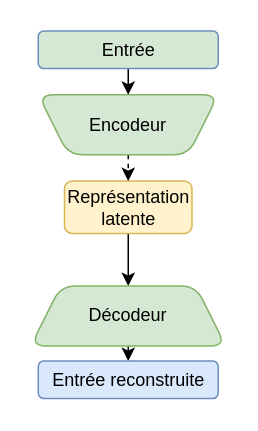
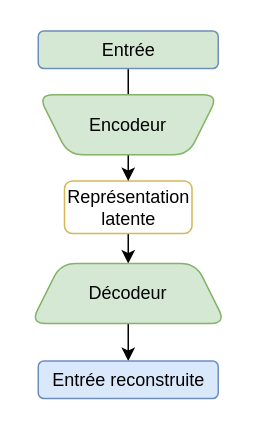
- <mxCell id="2" style="edgeStyle=orthogonalEdgeStyle;rounded=1;orthogonalLoop=1;jettySize=auto;html=1;exitX=0.5;exitY=1;exitDx=0;exitDy=0;entryX=0.5;entryY=0;entryDx=0;entryDy=0;" parent="1" source="3" target="10" edge="1"><mxGeometry relative="1" as="geometry"><mxPoint x="-122.5" y="85" as="sourcePoint" /><mxPoint x="85" y="65" as="targetPoint" /></mxGeometry></mxCell>
+ <mxCell id="2" style="edgeStyle=orthogonalEdgeStyle;rounded=1;orthogonalLoop=1;jettySize=auto;html=1;exitX=0.5;exitY=1;exitDx=0;exitDy=0;entryX=0.5;entryY=0;entryDx=0;entryDy=0;endArrow=none;" parent="1" source="3" target="10" edge="1"><mxGeometry relative="1" as="geometry"><mxPoint x="-122.5" y="85" as="sourcePoint" /><mxPoint x="85" y="65" as="targetPoint" /></mxGeometry></mxCell>
- <mxCell id="9" style="edgeStyle=orthogonalEdgeStyle;rounded=0;orthogonalLoop=1;jettySize=auto;html=1;exitX=0.5;exitY=1;exitDx=0;exitDy=0;entryX=0.5;entryY=0;entryDx=0;entryDy=0;dashed=1;" parent="1" source="10" target="6" edge="1"><mxGeometry relative="1" as="geometry"><mxPoint x="85" y="125" as="sourcePoint" /></mxGeometry></mxCell>
+ <mxCell id="9" style="edgeStyle=orthogonalEdgeStyle;rounded=0;orthogonalLoop=1;jettySize=auto;html=1;exitX=0.5;exitY=1;exitDx=0;exitDy=0;entryX=0.5;entryY=0;entryDx=0;entryDy=0;" parent="1" source="10" target="6" edge="1"><mxGeometry relative="1" as="geometry"><mxPoint x="85" y="125" as="sourcePoint" /></mxGeometry></mxCell>
- <mxCell id="6" value="Représentation&lt;br style=&quot;border-color: var(--border-color);&quot;&gt;latente" style="html=1;fillColor=#fff2cc;strokeColor=#d6b656;rounded=1;" parent="1" vertex="1"><mxGeometry x="42.5" y="120" width="85" height="35" as="geometry" /></mxCell>
+ <mxCell id="6" value="Représentation&lt;br style=&quot;border-color: var(--border-color);&quot;&gt;latente" style="html=1;fillColor=#ffffff;strokeColor=#d6b656;rounded=1;" parent="1" vertex="1"><mxGeometry x="42.5" y="120" width="85" height="35" as="geometry" /></mxCell>
- <mxCell id="8" value="Décodeur" style="shape=trapezoid;perimeter=trapezoidPerimeter;whiteSpace=wrap;html=1;fixedSize=1;fillColor=#d5e8d4;strokeColor=#82b366;rounded=1;" parent="1" vertex="1"><mxGeometry x="20" y="190" width="130" height="40" as="geometry" /></mxCell>
+ <mxCell id="8" value="Décodeur" style="shape=trapezoid;perimeter=trapezoidPerimeter;whiteSpace=wrap;html=1;fixedSize=1;fillColor=#d5e8d4;strokeColor=#82b366;rounded=1;" parent="1" vertex="1"><mxGeometry x="20" y="175" width="130" height="40" as="geometry" /></mxCell>
